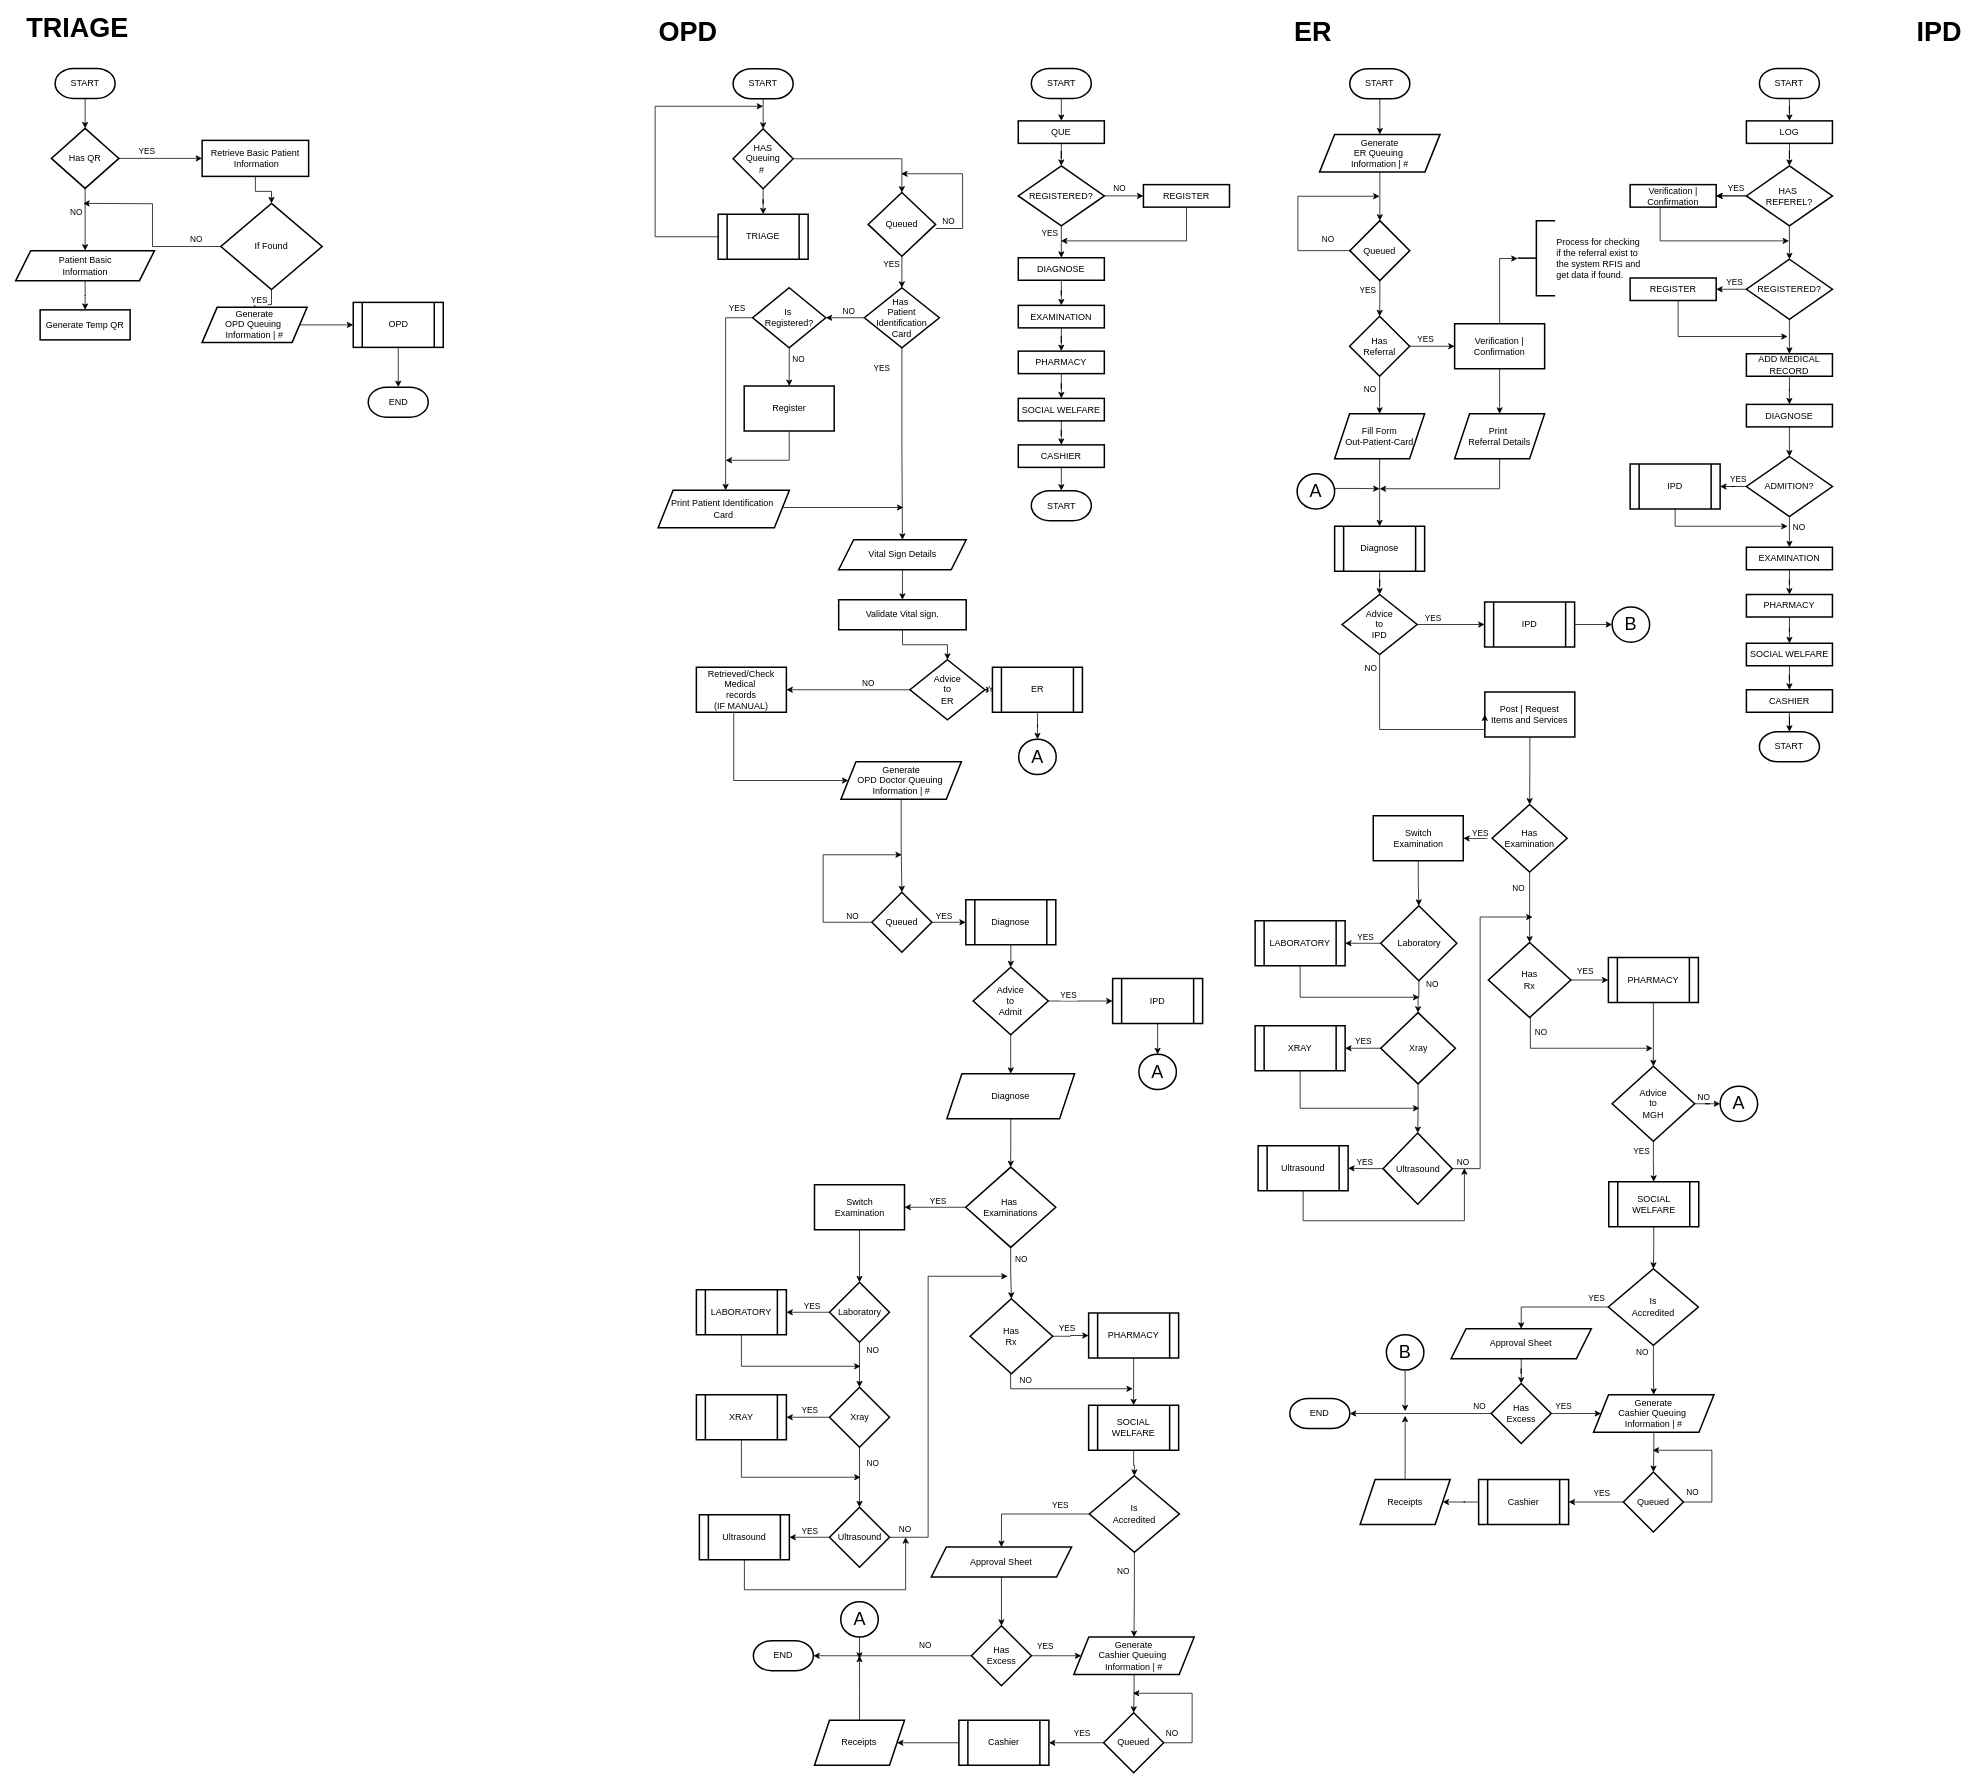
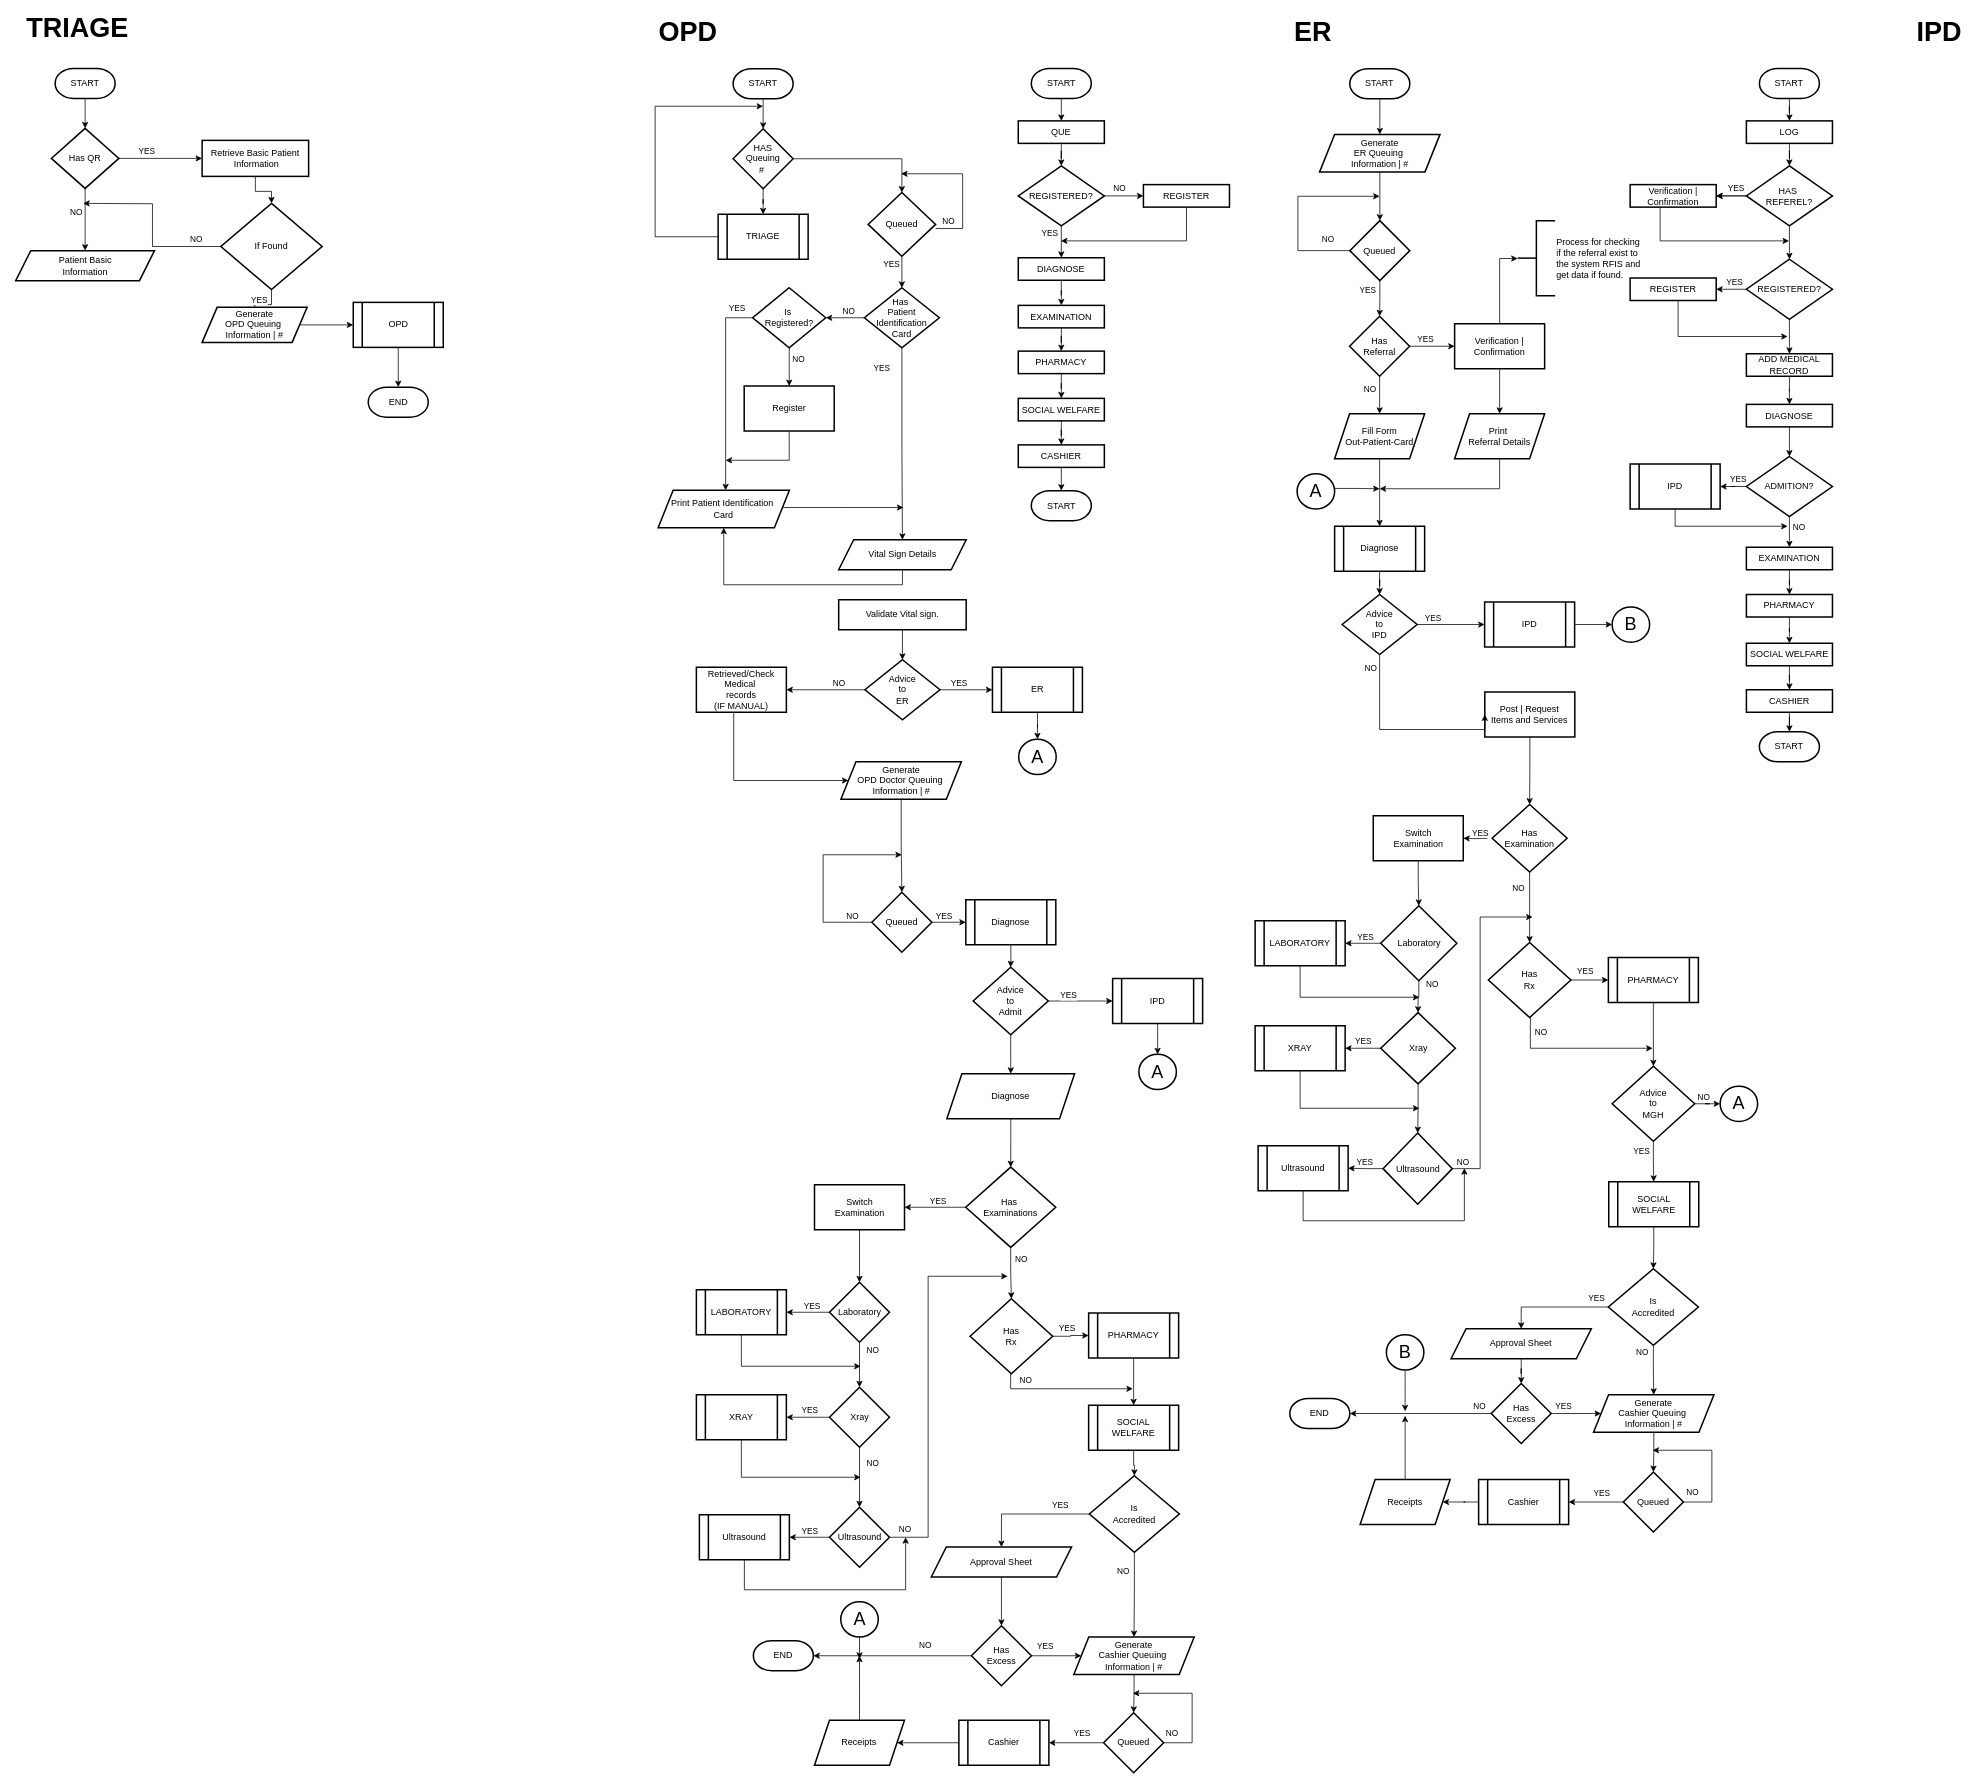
- <mxCell id="38" value="" style="edgeStyle=orthogonalEdgeStyle;rounded=0;orthogonalLoop=1;jettySize=auto;html=1;movable=0;resizable=0;rotatable=0;deletable=0;editable=0;locked=1;connectable=0;" parent="1" source="39" target="40" edge="1"><mxGeometry relative="1" as="geometry" /></mxCell>
- <mxCell id="40" value="Generate Temp QR" style="whiteSpace=wrap;html=1;strokeWidth=2;movable=0;resizable=0;rotatable=0;deletable=0;editable=0;locked=1;connectable=0;" parent="1" vertex="1"><mxGeometry x="53" y="411.5" width="120" height="40" as="geometry" /></mxCell>
- <mxCell id="31" style="edgeStyle=orthogonalEdgeStyle;rounded=0;orthogonalLoop=1;jettySize=auto;html=1;exitX=0.5;exitY=1;exitDx=0;exitDy=0;entryX=0.5;entryY=0;entryDx=0;entryDy=0;movable=0;resizable=0;rotatable=0;deletable=0;editable=0;locked=1;connectable=0;" parent="1" source="32" target="34" edge="1"><mxGeometry relative="1" as="geometry" /></mxCell>
+ <mxCell id="31" style="edgeStyle=orthogonalEdgeStyle;rounded=0;orthogonalLoop=1;jettySize=auto;html=1;exitX=0.5;exitY=1;exitDx=0;exitDy=0;movable=0;resizable=0;rotatable=0;deletable=0;editable=0;locked=1;connectable=0;" parent="1" source="32" target="52" edge="1"><mxGeometry relative="1" as="geometry" /></mxCell>
- <mxCell id="18" value="Advice&lt;div&gt;to&lt;/div&gt;&lt;div&gt;ER&lt;/div&gt;" style="strokeWidth=2;html=1;shape=mxgraph.flowchart.decision;whiteSpace=wrap;movable=0;resizable=0;rotatable=0;deletable=0;editable=0;locked=1;connectable=0;" parent="1" vertex="1"><mxGeometry x="1212.75" y="878" width="100" height="80" as="geometry" /></mxCell>
+ <mxCell id="18" value="Advice&lt;div&gt;to&lt;/div&gt;&lt;div&gt;ER&lt;/div&gt;" style="strokeWidth=2;html=1;shape=mxgraph.flowchart.decision;whiteSpace=wrap;movable=0;resizable=0;rotatable=0;deletable=0;editable=0;locked=1;connectable=0;" parent="1" vertex="1"><mxGeometry x="1152.75" y="878" width="100" height="80" as="geometry" /></mxCell>
